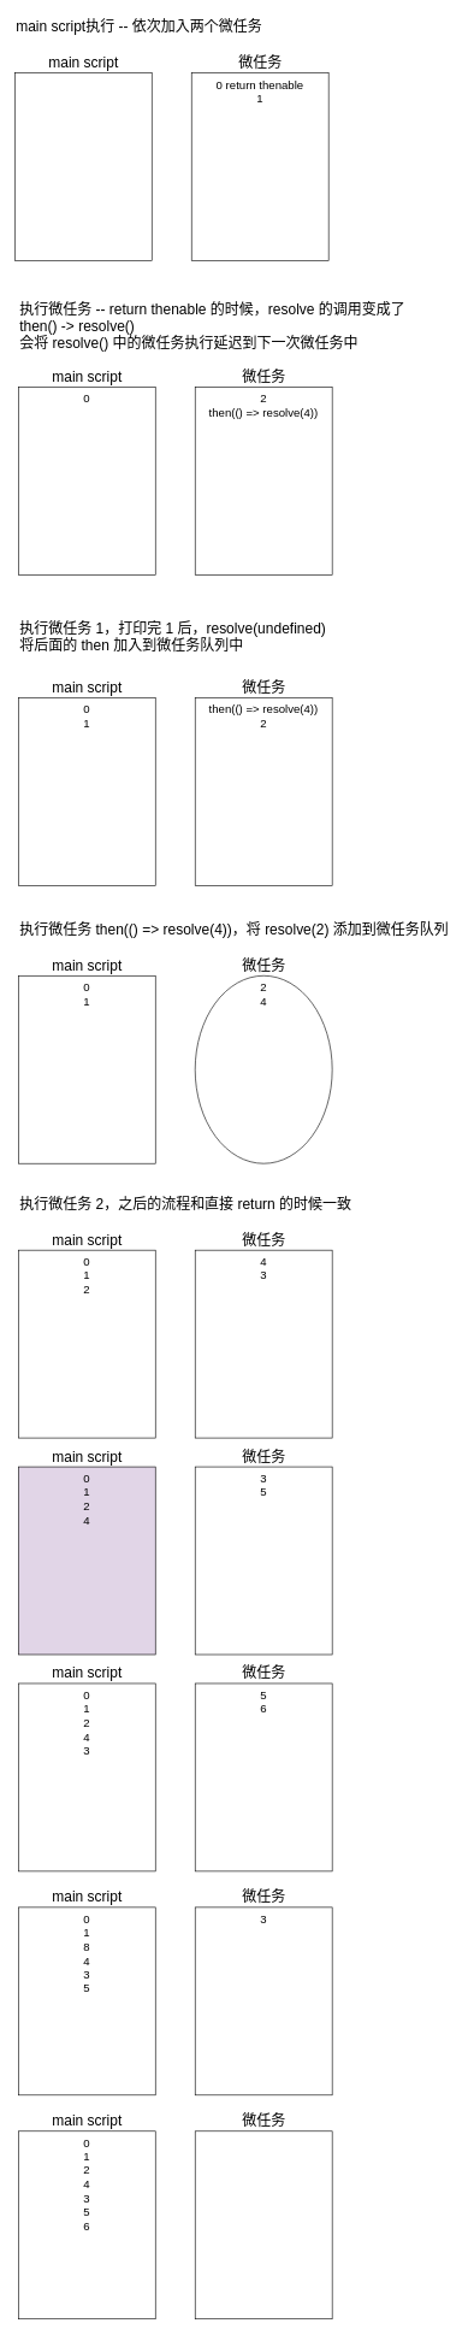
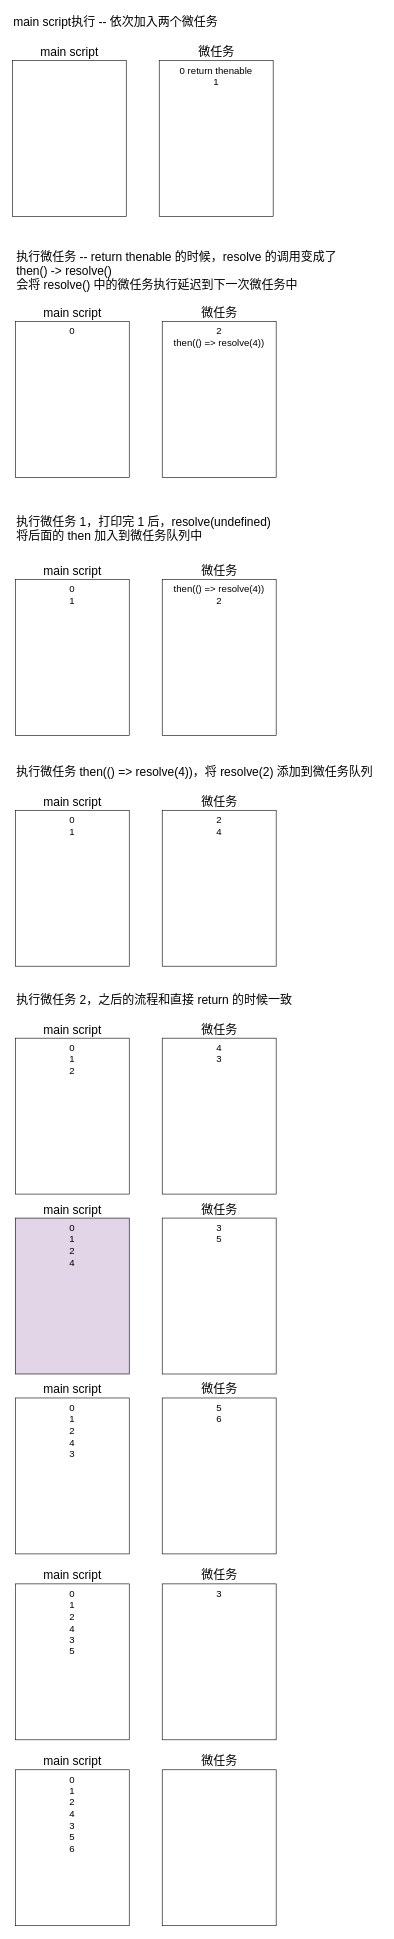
- <mxCell id="24" value="2&lt;br&gt;4" style="ellipse;whiteSpace=wrap;html=1;verticalAlign=top;fontSize=16;" vertex="1" parent="23"><mxGeometry y="30" width="190" height="260" as="geometry" /></mxCell>
+ <mxCell id="24" value="2&lt;br&gt;4" style="rounded=0;whiteSpace=wrap;html=1;verticalAlign=top;fontSize=16;" vertex="1" parent="23"><mxGeometry y="30" width="190" height="260" as="geometry" /></mxCell>
- <mxCell id="53" value="0&lt;br&gt;1&lt;br&gt;8&lt;br&gt;4&lt;br&gt;3&lt;br&gt;5" style="rounded=0;whiteSpace=wrap;html=1;verticalAlign=top;fontSize=16;" vertex="1" parent="52"><mxGeometry y="30" width="190" height="260" as="geometry" /></mxCell>
+ <mxCell id="53" value="0&lt;br&gt;1&lt;br&gt;2&lt;br&gt;4&lt;br&gt;3&lt;br&gt;5" style="rounded=0;whiteSpace=wrap;html=1;verticalAlign=top;fontSize=16;" vertex="1" parent="52"><mxGeometry y="30" width="190" height="260" as="geometry" /></mxCell>
